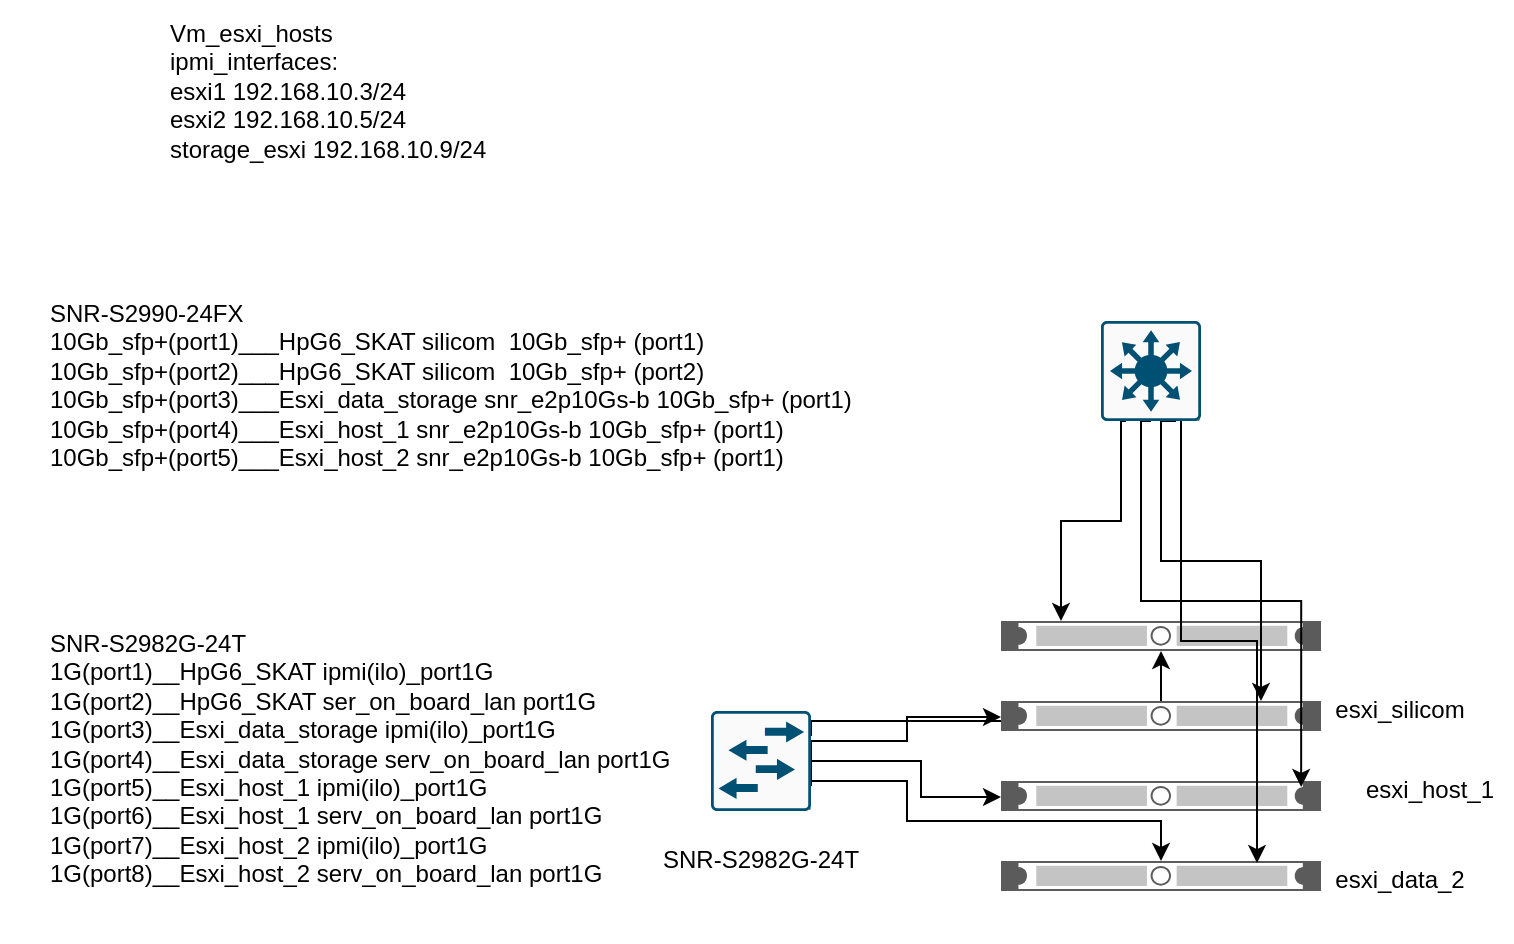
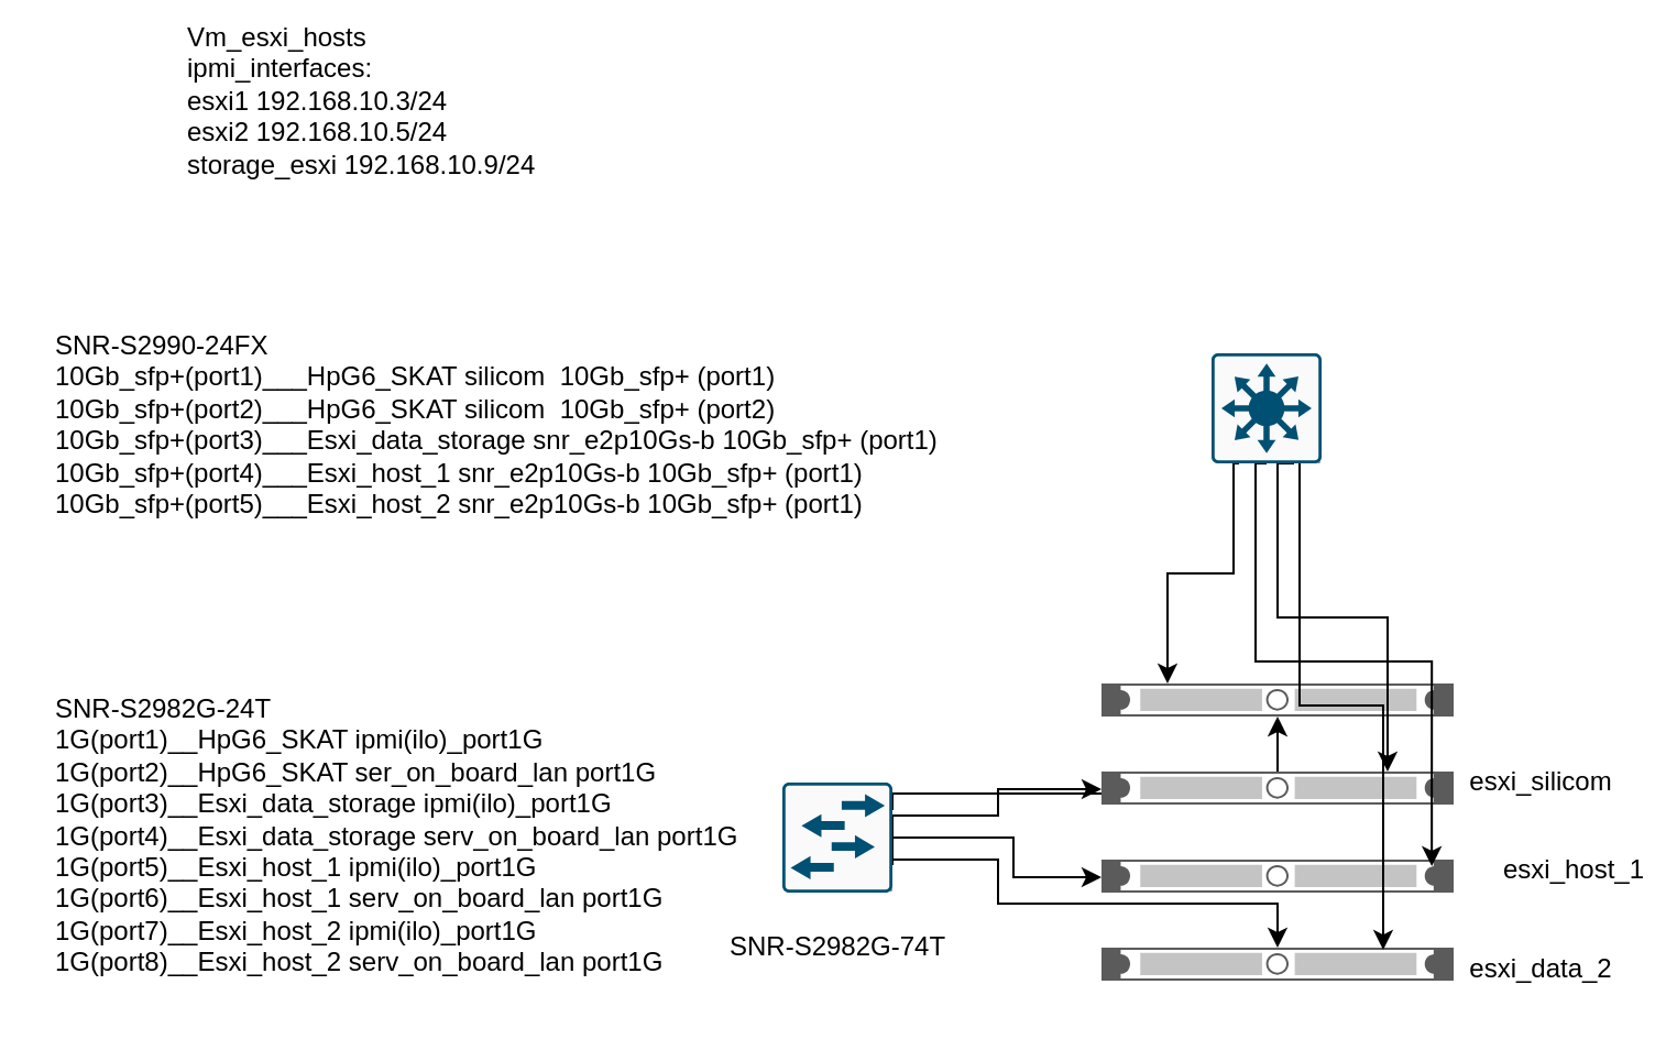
- <mxCell id="7" value="&lt;span class=&quot;text-bold&quot;&gt; &lt;/span&gt; &lt;div class=&quot;sku-info-card&quot; title=&quot;Нажмите, чтобы скопировать артикул в буфер обмена&quot;&gt;&lt;span&gt; SNR-S2982G-24T&lt;/span&gt;&lt;/div&gt;" style="text;html=1;align=center;verticalAlign=middle;resizable=0;points=[];autosize=1;" parent="1" vertex="1"><mxGeometry x="320" y="420" width="120" height="20" as="geometry" /></mxCell>
+ <mxCell id="7" value="&lt;span class=&quot;text-bold&quot;&gt; &lt;/span&gt; &lt;div class=&quot;sku-info-card&quot; title=&quot;Нажмите, чтобы скопировать артикул в буфер обмена&quot;&gt;&lt;span&gt; SNR-S2982G-74T&lt;/span&gt;&lt;/div&gt;" style="text;html=1;align=center;verticalAlign=middle;resizable=0;points=[];autosize=1;" parent="1" vertex="1"><mxGeometry x="320" y="420" width="120" height="20" as="geometry" /></mxCell>
